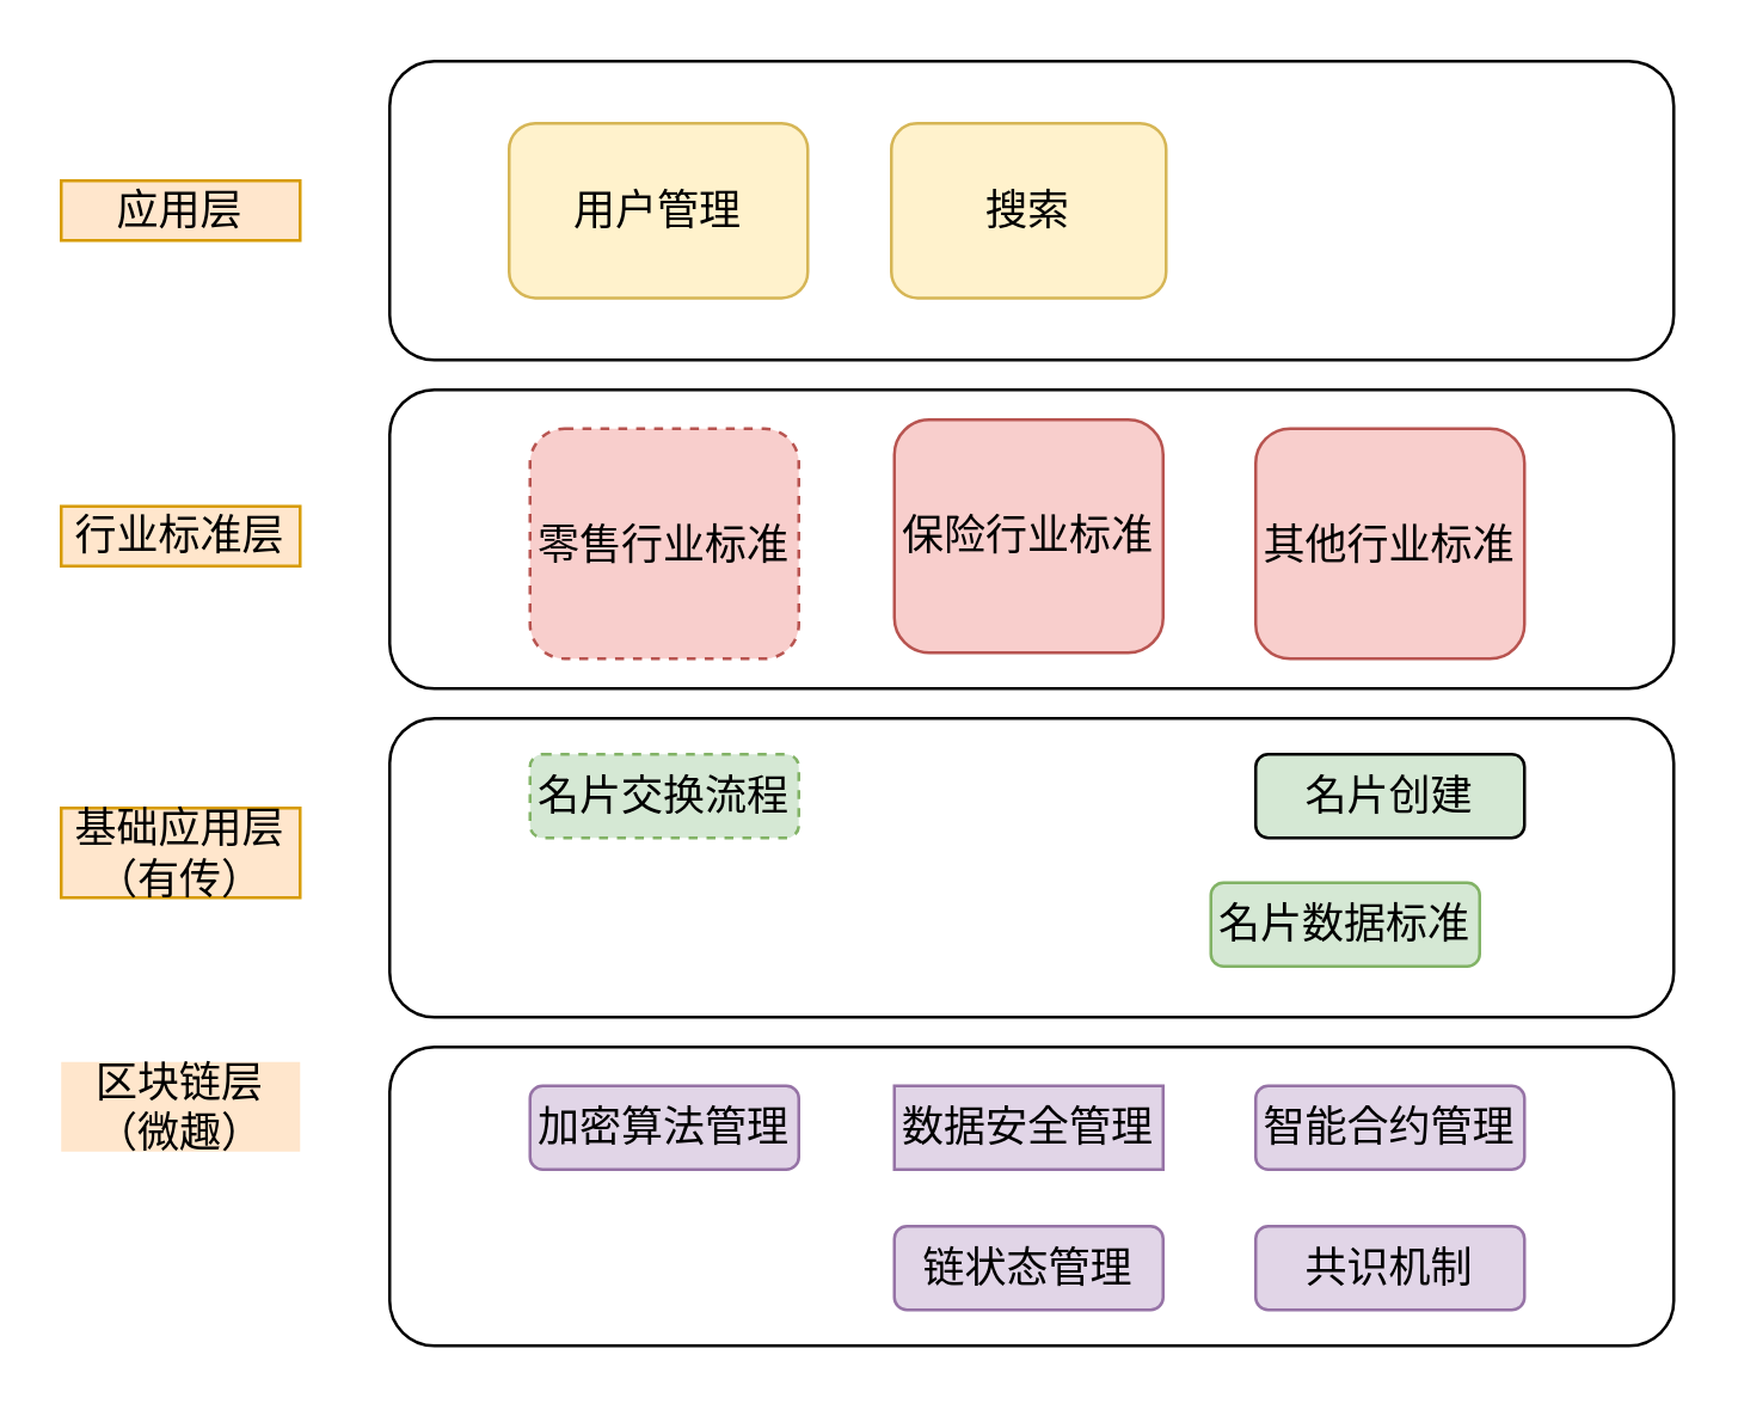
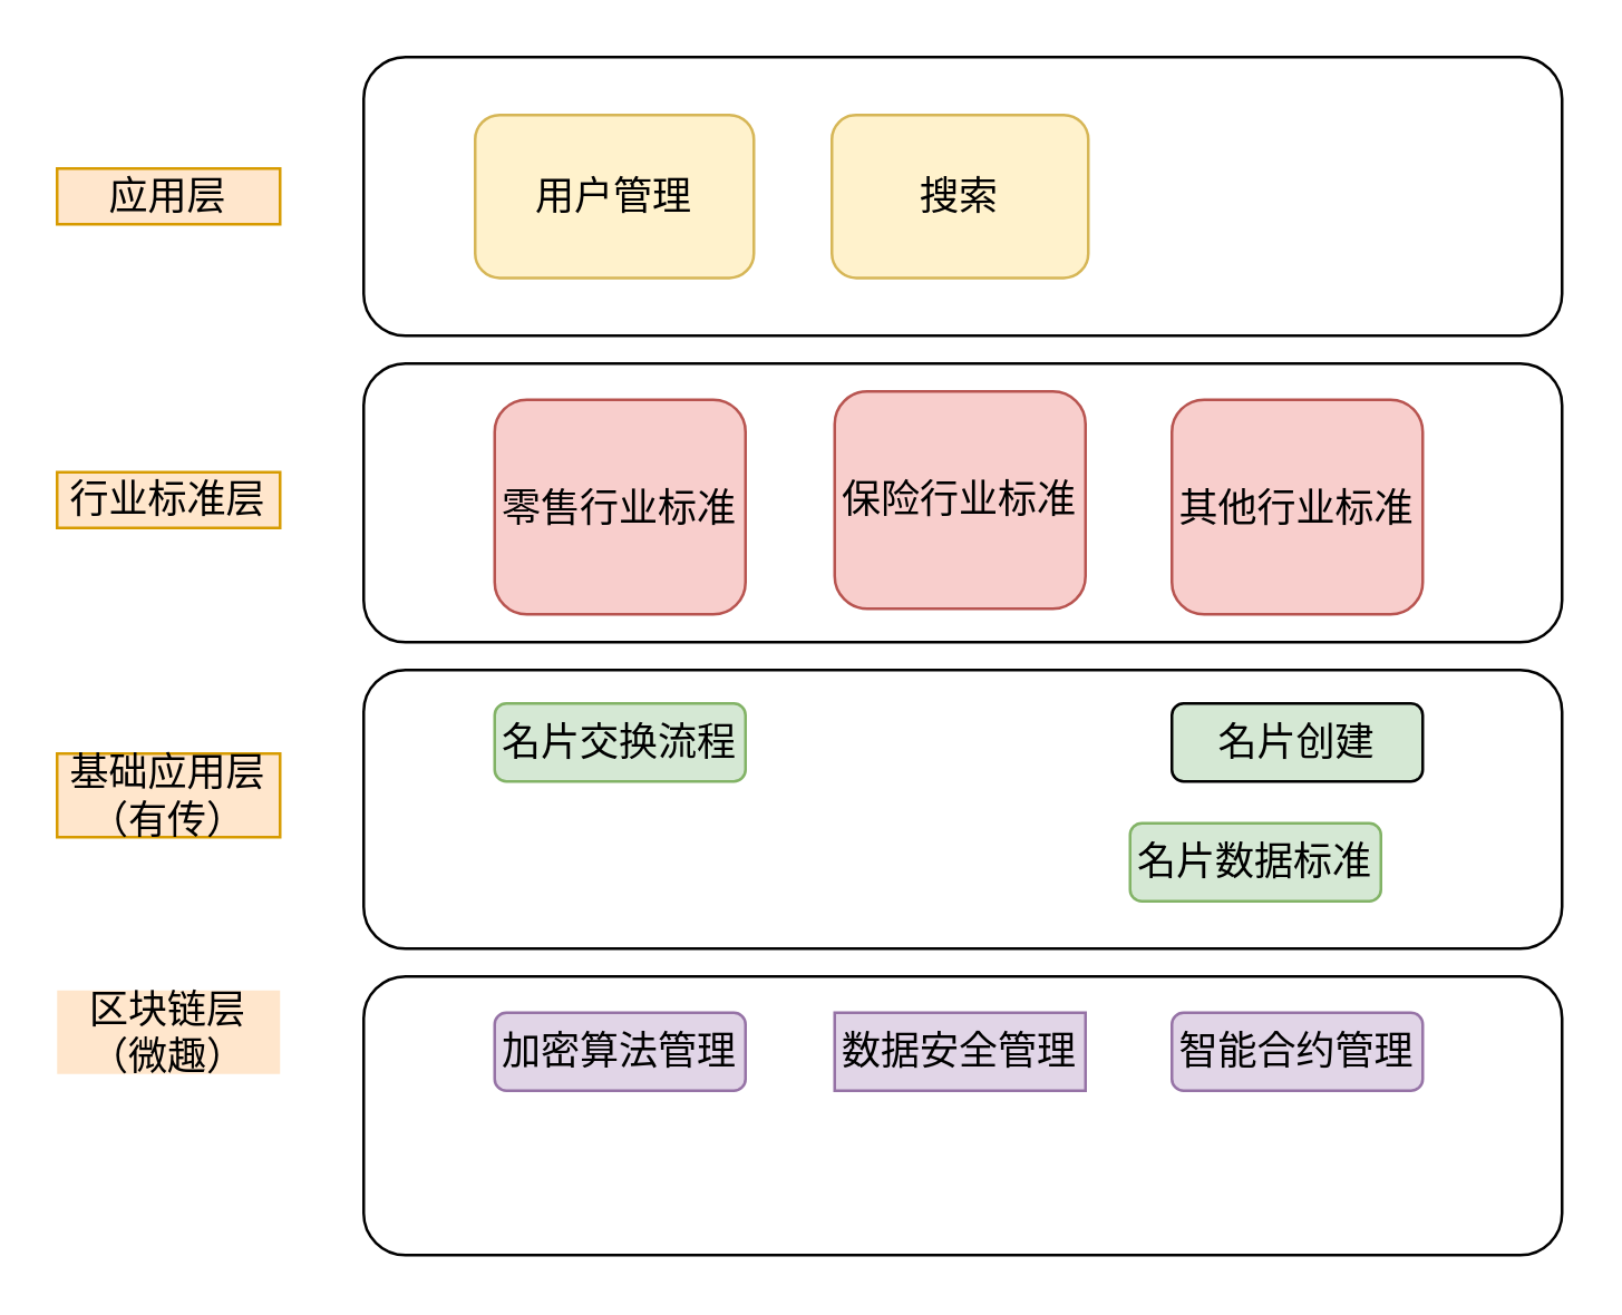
- <mxCell id="19" value="零售行业标准" style="rounded=1;whiteSpace=wrap;html=1;fontSize=14;fillColor=#f8cecc;strokeColor=#b85450;dashed=1;" parent="1" vertex="1"><mxGeometry x="177" y="143" width="90" height="77" as="geometry" /></mxCell>
+ <mxCell id="19" value="零售行业标准" style="rounded=1;whiteSpace=wrap;html=1;fontSize=14;fillColor=#f8cecc;strokeColor=#b85450;" parent="1" vertex="1"><mxGeometry x="177" y="143" width="90" height="77" as="geometry" /></mxCell>
- <mxCell id="15" value="名片交换流程" style="rounded=1;whiteSpace=wrap;html=1;fontSize=14;fillColor=#d5e8d4;strokeColor=#82b366;dashed=1;" parent="1" vertex="1"><mxGeometry x="177" y="252" width="90" height="28" as="geometry" /></mxCell>
+ <mxCell id="15" value="名片交换流程" style="rounded=1;whiteSpace=wrap;html=1;fontSize=14;fillColor=#d5e8d4;strokeColor=#82b366;" parent="1" vertex="1"><mxGeometry x="177" y="252" width="90" height="28" as="geometry" /></mxCell>
- <mxCell id="11" value="链状态管理" style="rounded=1;whiteSpace=wrap;html=1;fontSize=14;fillColor=#e1d5e7;strokeColor=#9673a6;" parent="1" vertex="1"><mxGeometry x="299" y="410" width="90" height="28" as="geometry" /></mxCell>
- <mxCell id="12" value="共识机制" style="rounded=1;whiteSpace=wrap;html=1;fontSize=14;fillColor=#e1d5e7;strokeColor=#9673a6;" parent="1" vertex="1"><mxGeometry x="420" y="410" width="90" height="28" as="geometry" /></mxCell>
